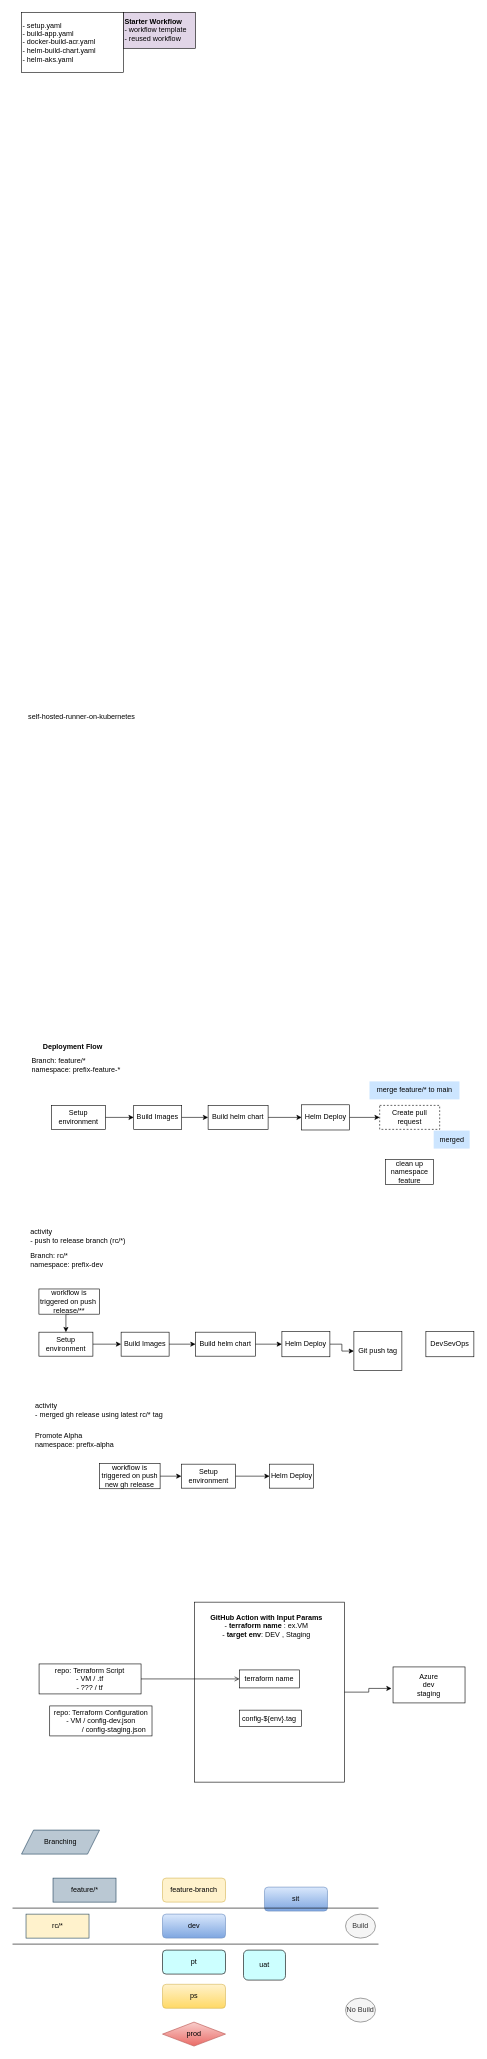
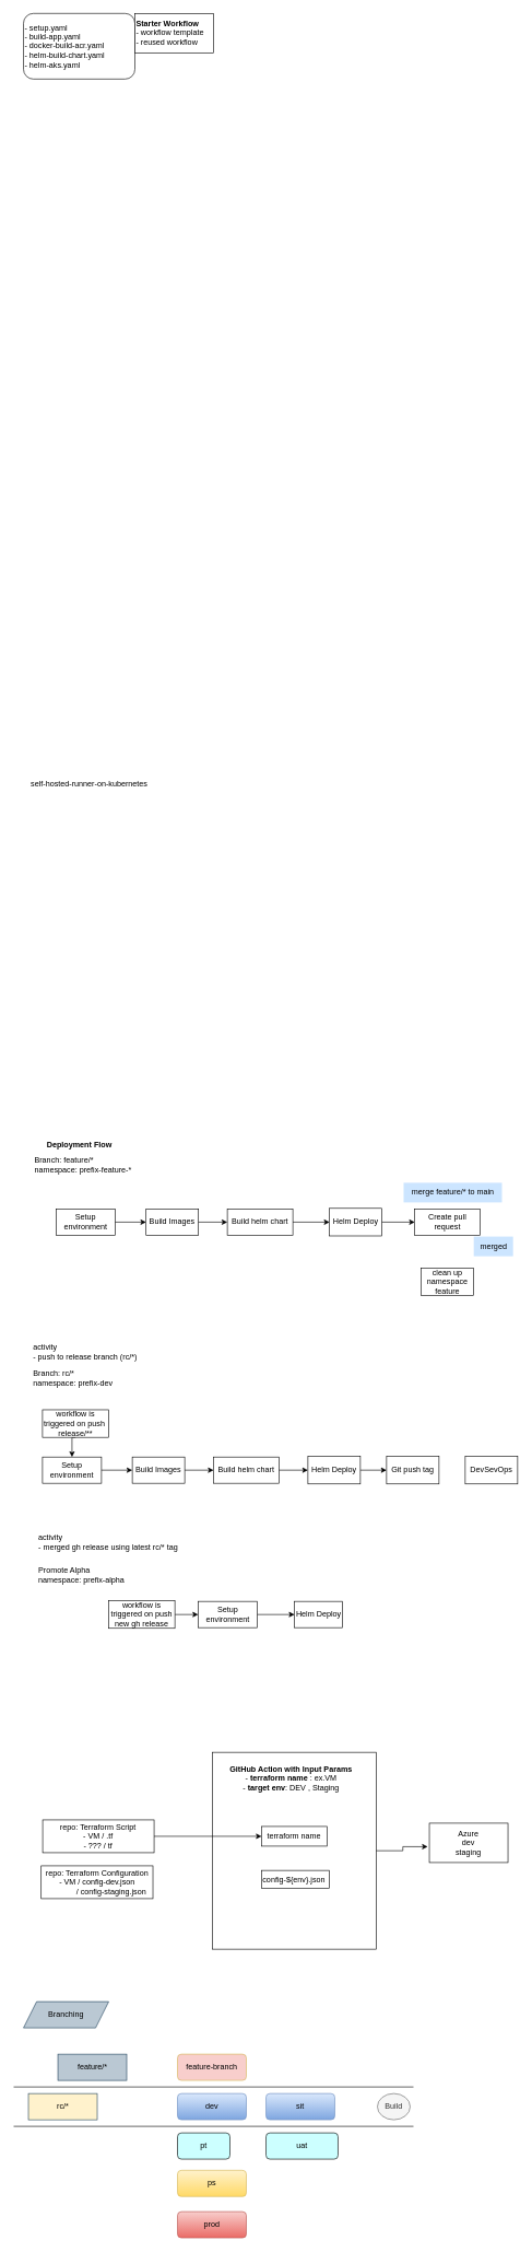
- <mxCell id="4" value="&lt;b&gt;Starter Workflow&lt;/b&gt;&lt;br&gt;- workflow template&lt;br&gt;- reused workflow" style="whiteSpace=wrap;html=1;align=left;fillColor=#e1d5e7;" parent="1" vertex="1"><mxGeometry x="205" y="20" width="120" height="60" as="geometry" /></mxCell>
+ <mxCell id="4" value="&lt;b&gt;Starter Workflow&lt;/b&gt;&lt;br&gt;- workflow template&lt;br&gt;- reused workflow" style="whiteSpace=wrap;html=1;align=left;" parent="1" vertex="1"><mxGeometry x="205" y="20" width="120" height="60" as="geometry" /></mxCell>
- <mxCell id="3" value="- setup.yaml&lt;br&gt;- build-app.yaml&lt;br&gt;- docker-build-acr.yaml&lt;br&gt;- helm-build-chart.yaml&lt;br&gt;- helm-aks.yaml" style="whiteSpace=wrap;html=1;align=left;" parent="1" vertex="1"><mxGeometry x="35" y="20" width="170" height="100" as="geometry" /></mxCell>
+ <mxCell id="3" value="- setup.yaml&lt;br&gt;- build-app.yaml&lt;br&gt;- docker-build-acr.yaml&lt;br&gt;- helm-build-chart.yaml&lt;br&gt;- helm-aks.yaml" style="whiteSpace=wrap;html=1;align=left;rounded=1;" parent="1" vertex="1"><mxGeometry x="35" y="20" width="170" height="100" as="geometry" /></mxCell>
- <mxCell id="17" value="Create pull request" style="whiteSpace=wrap;html=1;dashed=1;" parent="9" vertex="1"><mxGeometry x="547" y="32" width="100" height="40" as="geometry" /></mxCell>
+ <mxCell id="17" value="Create pull request" style="whiteSpace=wrap;html=1;" parent="9" vertex="1"><mxGeometry x="547" y="32" width="100" height="40" as="geometry" /></mxCell>
- <mxCell id="30" value="Git push tag" style="whiteSpace=wrap;html=1;" parent="1" vertex="1"><mxGeometry x="589" y="2219" width="80" height="65" as="geometry" /></mxCell>
+ <mxCell id="30" value="Git push tag" style="whiteSpace=wrap;html=1;" parent="1" vertex="1"><mxGeometry x="589" y="2219" width="80" height="42" as="geometry" /></mxCell>
- <mxCell id="50" style="edgeStyle=orthogonalEdgeStyle;rounded=0;orthogonalLoop=1;jettySize=auto;html=1;exitX=1;exitY=0.5;exitDx=0;exitDy=0;entryX=0;entryY=0.5;entryDx=0;entryDy=0;endArrow=open;" parent="42" source="44" target="49" edge="1"><mxGeometry relative="1" as="geometry" /></mxCell>
+ <mxCell id="50" style="edgeStyle=orthogonalEdgeStyle;rounded=0;orthogonalLoop=1;jettySize=auto;html=1;exitX=1;exitY=0.5;exitDx=0;exitDy=0;entryX=0;entryY=0.5;entryDx=0;entryDy=0;" parent="42" source="44" target="49" edge="1"><mxGeometry relative="1" as="geometry" /></mxCell>
- <mxCell id="48" value="config-${env}.tag&amp;nbsp;" style="whiteSpace=wrap;html=1;" parent="42" vertex="1"><mxGeometry x="336.25" y="180" width="103.15" height="27" as="geometry" /></mxCell>
+ <mxCell id="48" value="config-${env}.json&amp;nbsp;" style="whiteSpace=wrap;html=1;" parent="42" vertex="1"><mxGeometry x="336.25" y="180" width="103.15" height="27" as="geometry" /></mxCell>
- <mxCell id="45" value="repo: Terraform Configuration&lt;br&gt;- VM / config-dev.json&lt;br&gt;&amp;nbsp; &amp;nbsp; &amp;nbsp; &amp;nbsp; &amp;nbsp; &amp;nbsp; &amp;nbsp;/ config-staging.json" style="whiteSpace=wrap;html=1;" parent="42" vertex="1"><mxGeometry x="20" y="173" width="170.5" height="50" as="geometry" /></mxCell>
+ <mxCell id="45" value="repo: Terraform Configuration&lt;br&gt;- VM / config-dev.json&lt;br&gt;&amp;nbsp; &amp;nbsp; &amp;nbsp; &amp;nbsp; &amp;nbsp; &amp;nbsp; &amp;nbsp;/ config-staging.json" style="whiteSpace=wrap;html=1;" parent="42" vertex="1"><mxGeometry y="173" width="170.5" height="50" as="geometry" /></mxCell>
- <mxCell id="55" value="feature-branch" style="rounded=1;whiteSpace=wrap;html=1;fillColor=#fff2cc;fontStyle=0;fillStyle=auto;labelPadding=0;absoluteArcSize=0;glass=0;shadow=0;strokeColor=#d6b656;fontSize=12;imageWidth=24;imageHeight=24;strokeWidth=1;perimeterSpacing=0;" parent="1" vertex="1"><mxGeometry x="270" y="3130" width="105" height="40" as="geometry" /></mxCell>
+ <mxCell id="55" value="feature-branch" style="rounded=1;whiteSpace=wrap;html=1;fillColor=#f8cecc;fontStyle=0;fillStyle=auto;labelPadding=0;absoluteArcSize=0;glass=0;shadow=0;strokeColor=#d6b656;fontSize=12;imageWidth=24;imageHeight=24;strokeWidth=1;perimeterSpacing=0;" parent="1" vertex="1"><mxGeometry x="270" y="3130" width="105" height="40" as="geometry" /></mxCell>
- <mxCell id="59" value="sit" style="rounded=1;whiteSpace=wrap;html=1;fillColor=#dae8fc;fontStyle=0;fillStyle=auto;labelPadding=0;absoluteArcSize=0;glass=0;shadow=0;strokeColor=#6c8ebf;gradientColor=#7ea6e0;fontSize=12;imageWidth=24;imageHeight=24;strokeWidth=1;perimeterSpacing=0;" parent="1" vertex="1"><mxGeometry x="440" y="3145" width="105" height="40" as="geometry" /></mxCell>
+ <mxCell id="59" value="sit" style="rounded=1;whiteSpace=wrap;html=1;fillColor=#dae8fc;fontStyle=0;fillStyle=auto;labelPadding=0;absoluteArcSize=0;glass=0;shadow=0;strokeColor=#6c8ebf;gradientColor=#7ea6e0;fontSize=12;imageWidth=24;imageHeight=24;strokeWidth=1;perimeterSpacing=0;" parent="1" vertex="1"><mxGeometry x="405" y="3190" width="105" height="40" as="geometry" /></mxCell>
- <mxCell id="57" value="pt" style="rounded=1;whiteSpace=wrap;html=1;fillColor=#CCFFFF;fontStyle=0;gradientColor=none;fillStyle=auto;labelPadding=0;absoluteArcSize=0;glass=0;shadow=0;fontSize=12;imageWidth=24;imageHeight=24;strokeWidth=1;perimeterSpacing=0;" parent="1" vertex="1"><mxGeometry x="270" y="3250" width="105" height="40" as="geometry" /></mxCell>
+ <mxCell id="57" value="pt" style="rounded=1;whiteSpace=wrap;html=1;fillColor=#CCFFFF;fontStyle=0;gradientColor=none;fillStyle=auto;labelPadding=0;absoluteArcSize=0;glass=0;shadow=0;fontSize=12;imageWidth=24;imageHeight=24;strokeWidth=1;perimeterSpacing=0;" parent="1" vertex="1"><mxGeometry x="270" y="3250" width="80" height="40" as="geometry" /></mxCell>
- <mxCell id="61" value="uat" style="rounded=1;whiteSpace=wrap;html=1;fillColor=#CCFFFF;fontStyle=0;gradientColor=none;fillStyle=auto;labelPadding=0;absoluteArcSize=0;glass=0;shadow=0;fontSize=12;imageWidth=24;imageHeight=24;strokeWidth=1;perimeterSpacing=0;" parent="1" vertex="1"><mxGeometry x="405" y="3250" width="70" height="50" as="geometry" /></mxCell>
+ <mxCell id="61" value="uat" style="rounded=1;whiteSpace=wrap;html=1;fillColor=#CCFFFF;fontStyle=0;gradientColor=none;fillStyle=auto;labelPadding=0;absoluteArcSize=0;glass=0;shadow=0;fontSize=12;imageWidth=24;imageHeight=24;strokeWidth=1;perimeterSpacing=0;" parent="1" vertex="1"><mxGeometry x="405" y="3250" width="110" height="40" as="geometry" /></mxCell>
- <mxCell id="65" value="No Build" style="ellipse;whiteSpace=wrap;html=1;fillColor=#f5f5f5;fontColor=#333333;strokeColor=#666666;" parent="1" vertex="1"><mxGeometry x="575" y="3330" width="50" height="40" as="geometry" /></mxCell>
- <mxCell id="60" value="prod" style="rhombus;whiteSpace=wrap;html=1;fillColor=#f8cecc;fontStyle=0;gradientColor=#ea6b66;fillStyle=auto;labelPadding=0;absoluteArcSize=0;glass=0;shadow=0;strokeColor=#b85450;fontSize=12;imageWidth=24;imageHeight=24;strokeWidth=1;perimeterSpacing=0;" parent="1" vertex="1"><mxGeometry x="270" y="3370" width="105" height="40" as="geometry" /></mxCell>
+ <mxCell id="60" value="prod" style="rounded=1;whiteSpace=wrap;html=1;fillColor=#f8cecc;fontStyle=0;gradientColor=#ea6b66;fillStyle=auto;labelPadding=0;absoluteArcSize=0;glass=0;shadow=0;strokeColor=#b85450;fontSize=12;imageWidth=24;imageHeight=24;strokeWidth=1;perimeterSpacing=0;" parent="1" vertex="1"><mxGeometry x="270" y="3370" width="105" height="40" as="geometry" /></mxCell>
